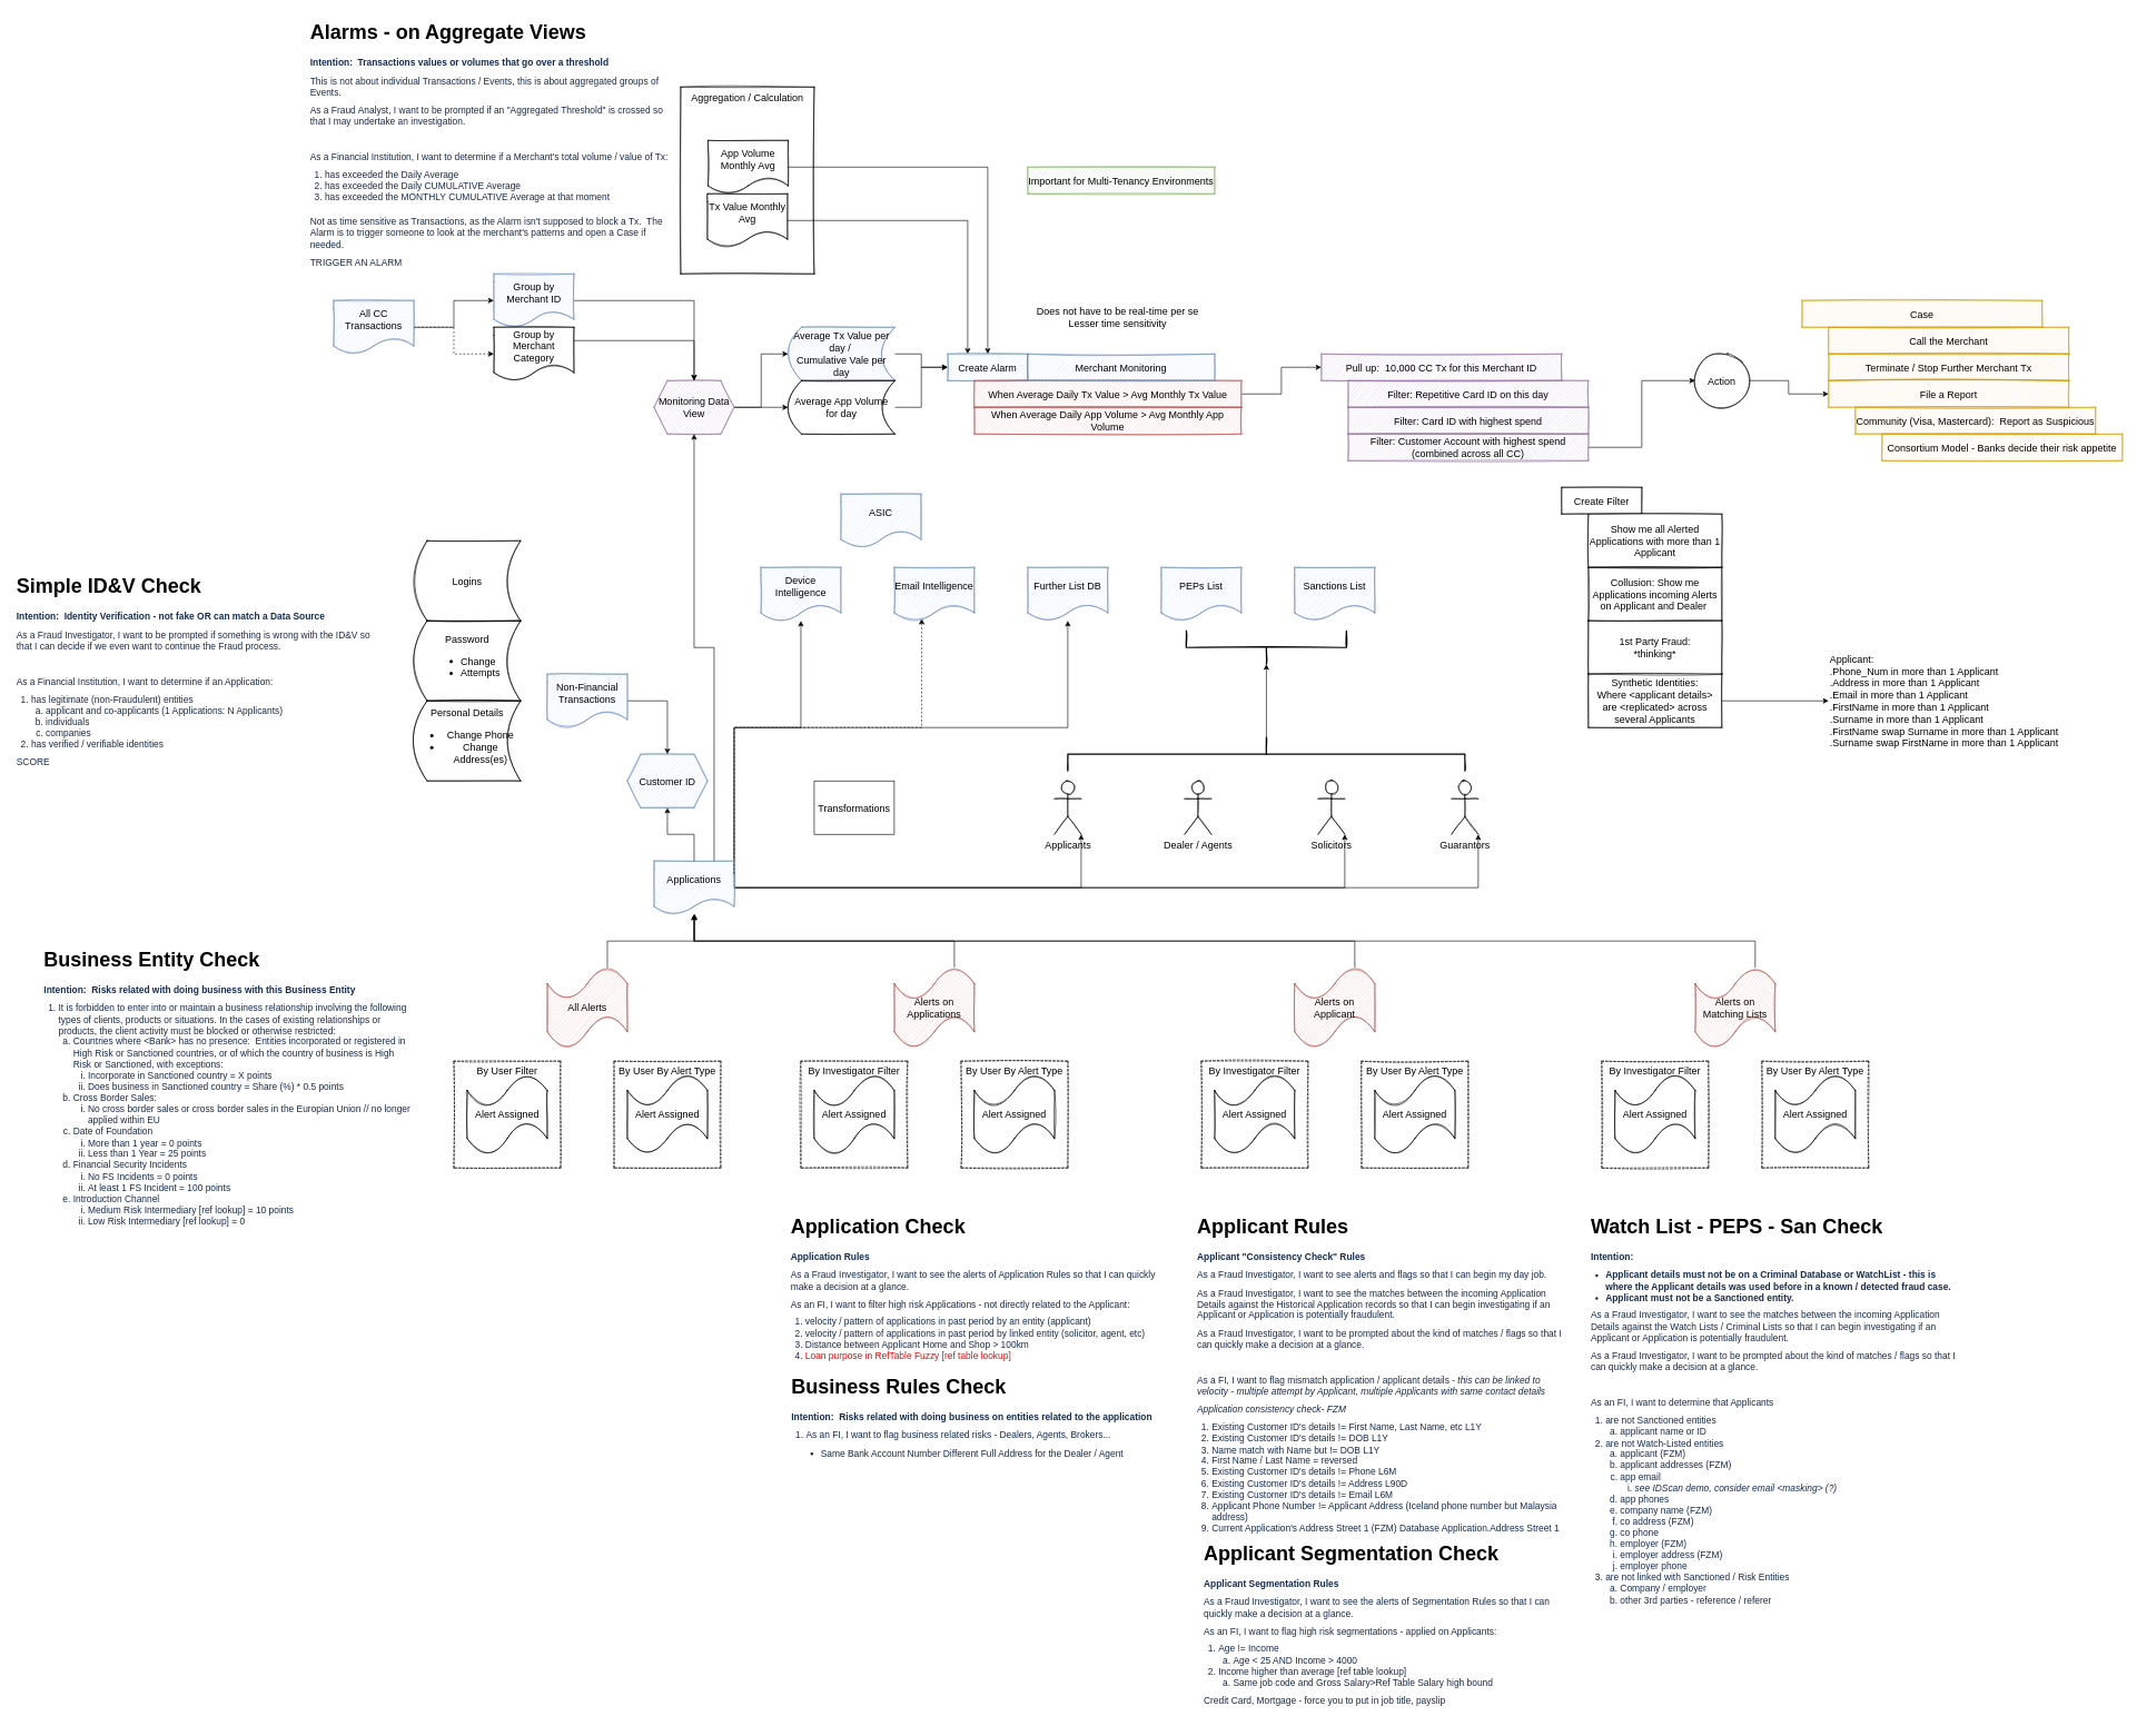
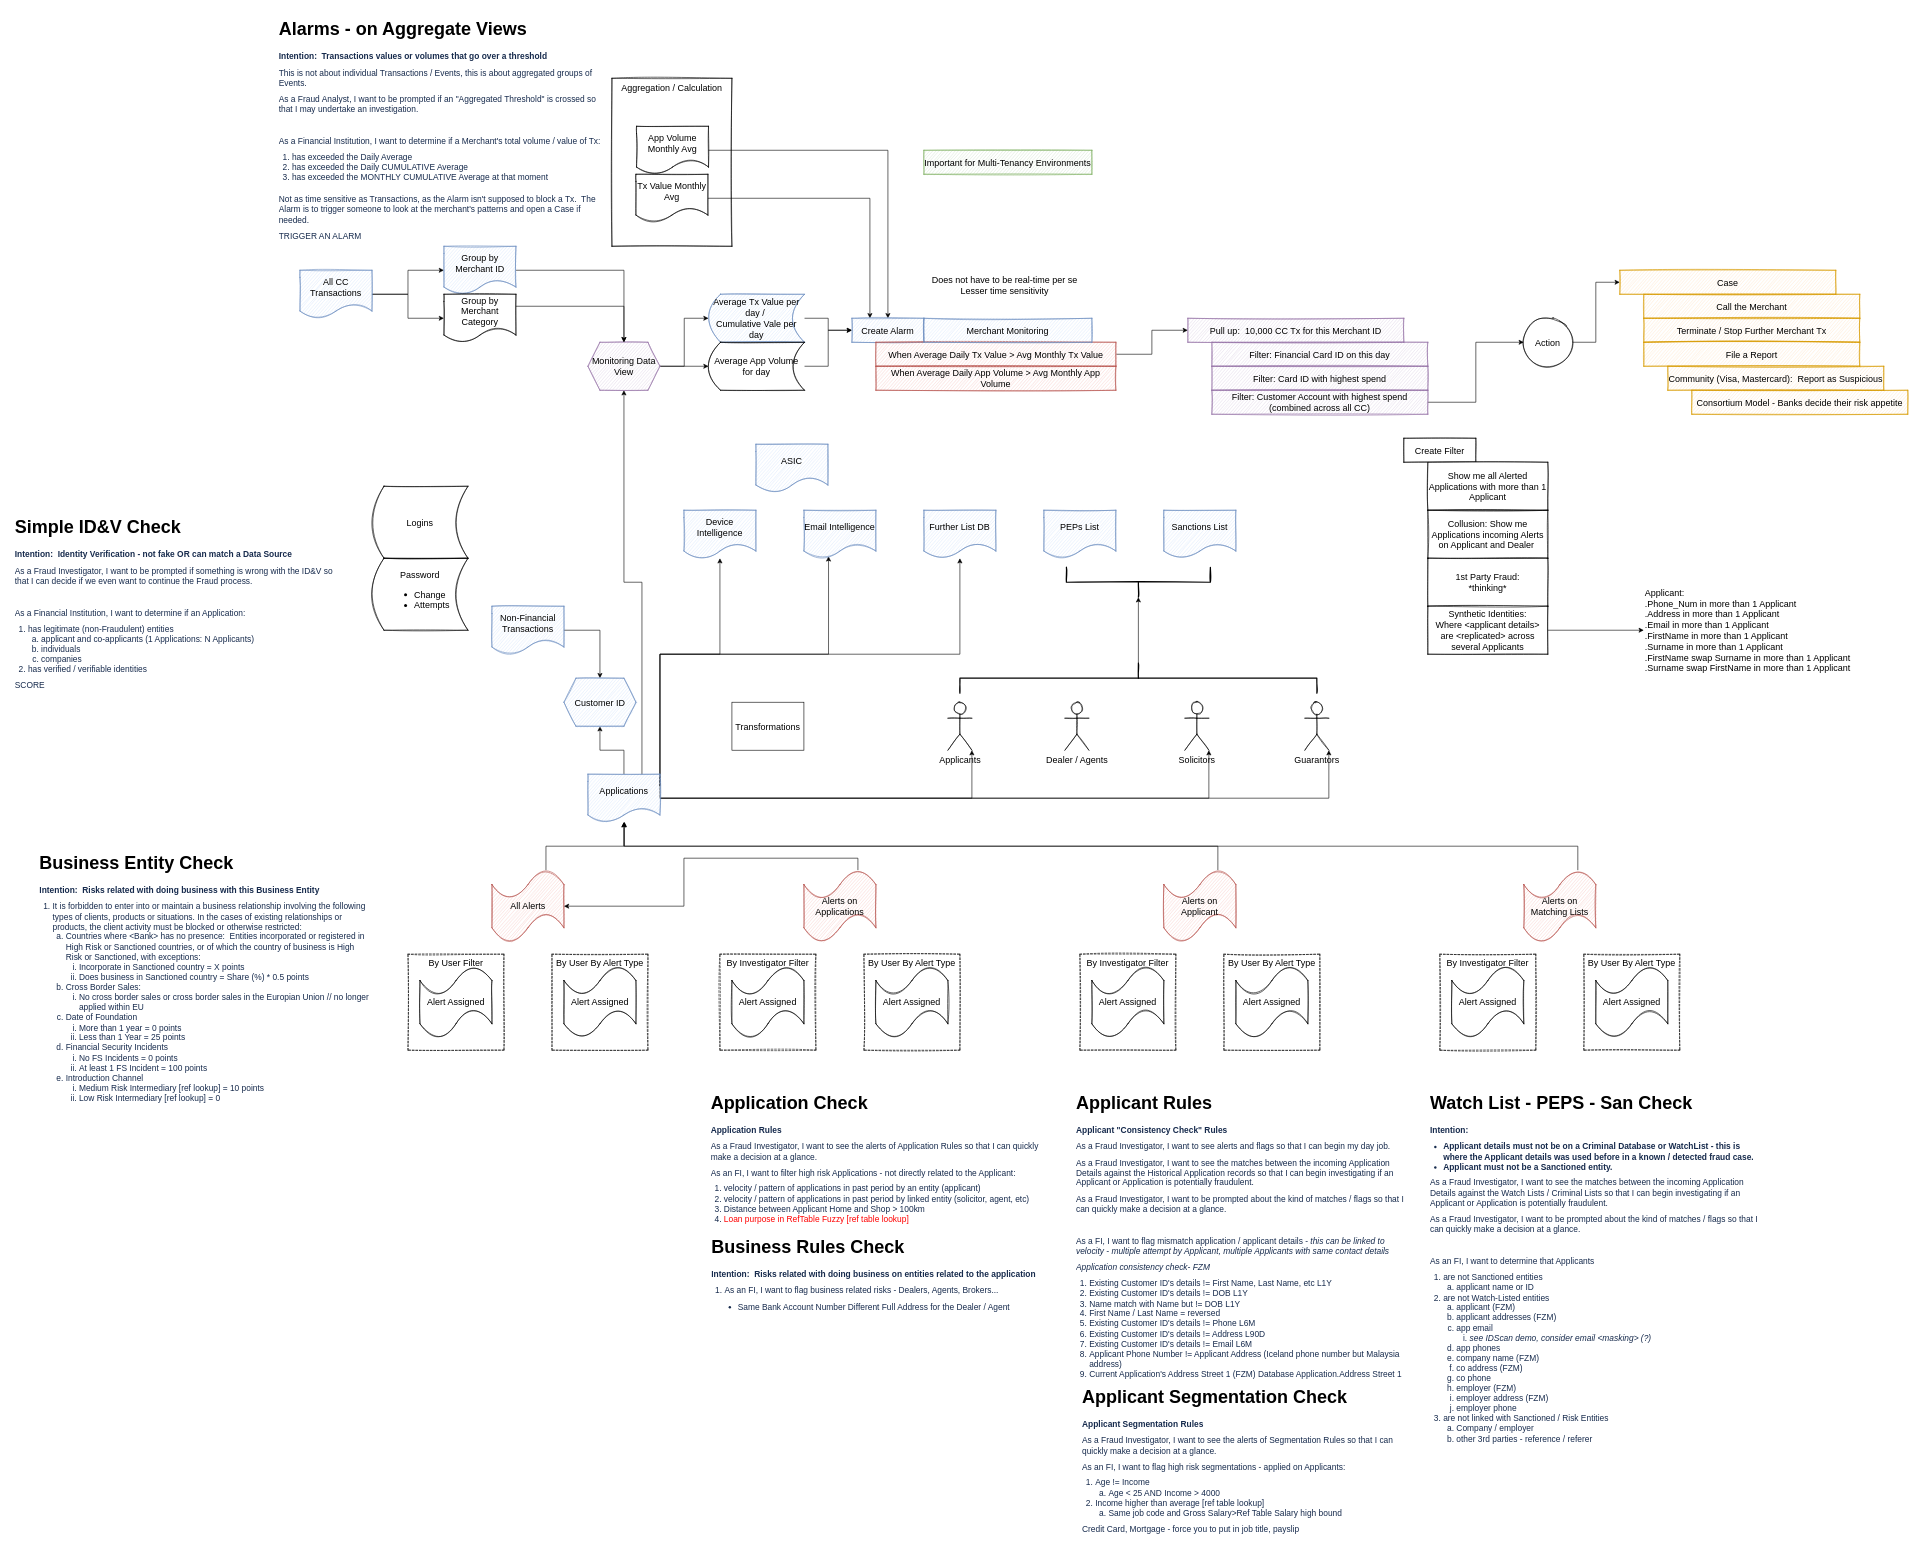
- <mxCell id="86" style="edgeStyle=orthogonalEdgeStyle;rounded=0;orthogonalLoop=1;jettySize=auto;html=1;exitX=1;exitY=0.5;exitDx=0;exitDy=0;entryX=0;entryY=0.5;entryDx=0;entryDy=0;dashed=1;" parent="1" source="87" target="91" edge="1"><mxGeometry relative="1" as="geometry" /></mxCell>
+ <mxCell id="86" style="edgeStyle=orthogonalEdgeStyle;rounded=0;orthogonalLoop=1;jettySize=auto;html=1;exitX=1;exitY=0.5;exitDx=0;exitDy=0;entryX=0;entryY=0.5;entryDx=0;entryDy=0;" parent="1" source="87" target="91" edge="1"><mxGeometry relative="1" as="geometry" /></mxCell>
- <mxCell id="99" style="edgeStyle=orthogonalEdgeStyle;rounded=0;orthogonalLoop=1;jettySize=auto;html=1;exitX=1;exitY=0.5;exitDx=0;exitDy=0;fontSize=15;" parent="1" source="100" target="102" edge="1"><mxGeometry relative="1" as="geometry" /></mxCell>
+ <mxCell id="99" style="edgeStyle=orthogonalEdgeStyle;rounded=0;orthogonalLoop=1;jettySize=auto;html=1;exitX=1;exitY=0.5;exitDx=0;exitDy=0;entryX=0;entryY=0.5;entryDx=0;entryDy=0;fontSize=15;" parent="1" source="100" target="105" edge="1"><mxGeometry relative="1" as="geometry" /></mxCell>
- <mxCell id="94" value="Filter: Repetitive Card ID on this day" style="rounded=0;whiteSpace=wrap;html=1;sketch=1;fontSize=15;fillColor=#e1d5e7;strokeColor=#9673a6;" parent="1" vertex="1"><mxGeometry x="2019" y="570" width="360" height="40" as="geometry" /></mxCell>
+ <mxCell id="94" value="Filter: Financial Card ID on this day" style="rounded=0;whiteSpace=wrap;html=1;sketch=1;fontSize=15;fillColor=#e1d5e7;strokeColor=#9673a6;" parent="1" vertex="1"><mxGeometry x="2019" y="570" width="360" height="40" as="geometry" /></mxCell>
- <mxCell id="14" style="edgeStyle=orthogonalEdgeStyle;rounded=0;orthogonalLoop=1;jettySize=auto;html=1;exitX=1;exitY=0.25;exitDx=0;exitDy=0;entryX=0.342;entryY=0.96;entryDx=0;entryDy=0;entryPerimeter=0;fontSize=15;dashed=1;" parent="1" source="17" target="56" edge="1"><mxGeometry relative="1" as="geometry"><Array as="points"><mxPoint x="1099" y="1090" /><mxPoint x="1380" y="1090" /></Array></mxGeometry></mxCell>
+ <mxCell id="14" style="edgeStyle=orthogonalEdgeStyle;rounded=0;orthogonalLoop=1;jettySize=auto;html=1;exitX=1;exitY=0.25;exitDx=0;exitDy=0;entryX=0.342;entryY=0.96;entryDx=0;entryDy=0;entryPerimeter=0;fontSize=15;" parent="1" source="17" target="56" edge="1"><mxGeometry relative="1" as="geometry"><Array as="points"><mxPoint x="1099" y="1090" /><mxPoint x="1380" y="1090" /></Array></mxGeometry></mxCell>
- <mxCell id="23" value="Personal Details&lt;br&gt;&lt;ul&gt;&lt;li&gt;Change Phone&lt;/li&gt;&lt;li&gt;Change Address(es)&lt;/li&gt;&lt;/ul&gt;" style="shape=dataStorage;whiteSpace=wrap;html=1;fixedSize=1;sketch=1;strokeWidth=1;fillColor=none;gradientColor=#ffffff;fontSize=15;align=center;" parent="1" vertex="1"><mxGeometry x="619" y="1050" width="160" height="120" as="geometry" /></mxCell>
- <mxCell id="35" style="edgeStyle=orthogonalEdgeStyle;rounded=0;orthogonalLoop=1;jettySize=auto;html=1;exitX=0.75;exitY=0;exitDx=0;exitDy=0;exitPerimeter=0;fontSize=15;" parent="1" source="36" target="17" edge="1"><mxGeometry relative="1" as="geometry" /></mxCell>
+ <mxCell id="35" style="edgeStyle=orthogonalEdgeStyle;rounded=0;orthogonalLoop=1;jettySize=auto;html=1;exitX=0.75;exitY=0;exitDx=0;exitDy=0;exitPerimeter=0;fontSize=15;" parent="1" source="36" target="5" edge="1"><mxGeometry relative="1" as="geometry" /></mxCell>
